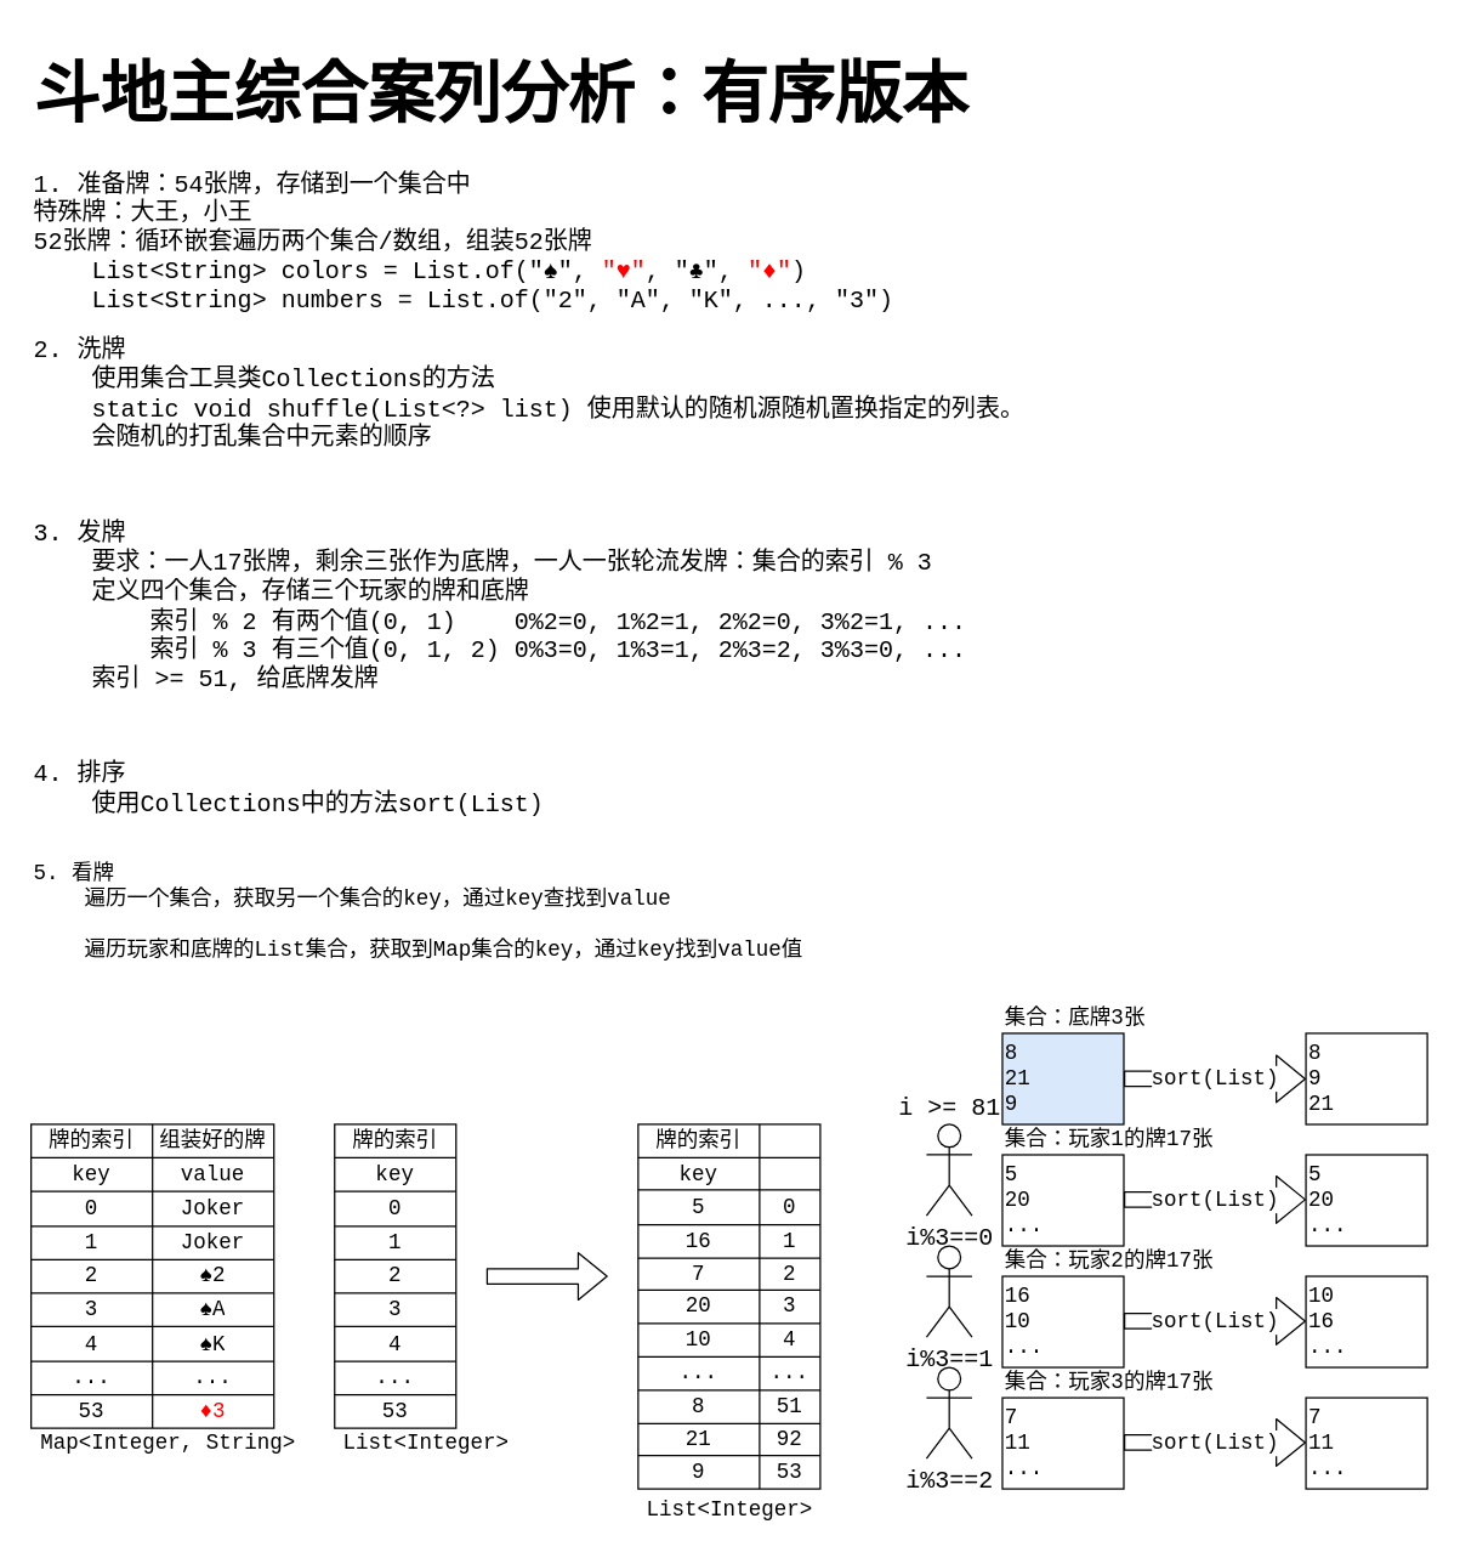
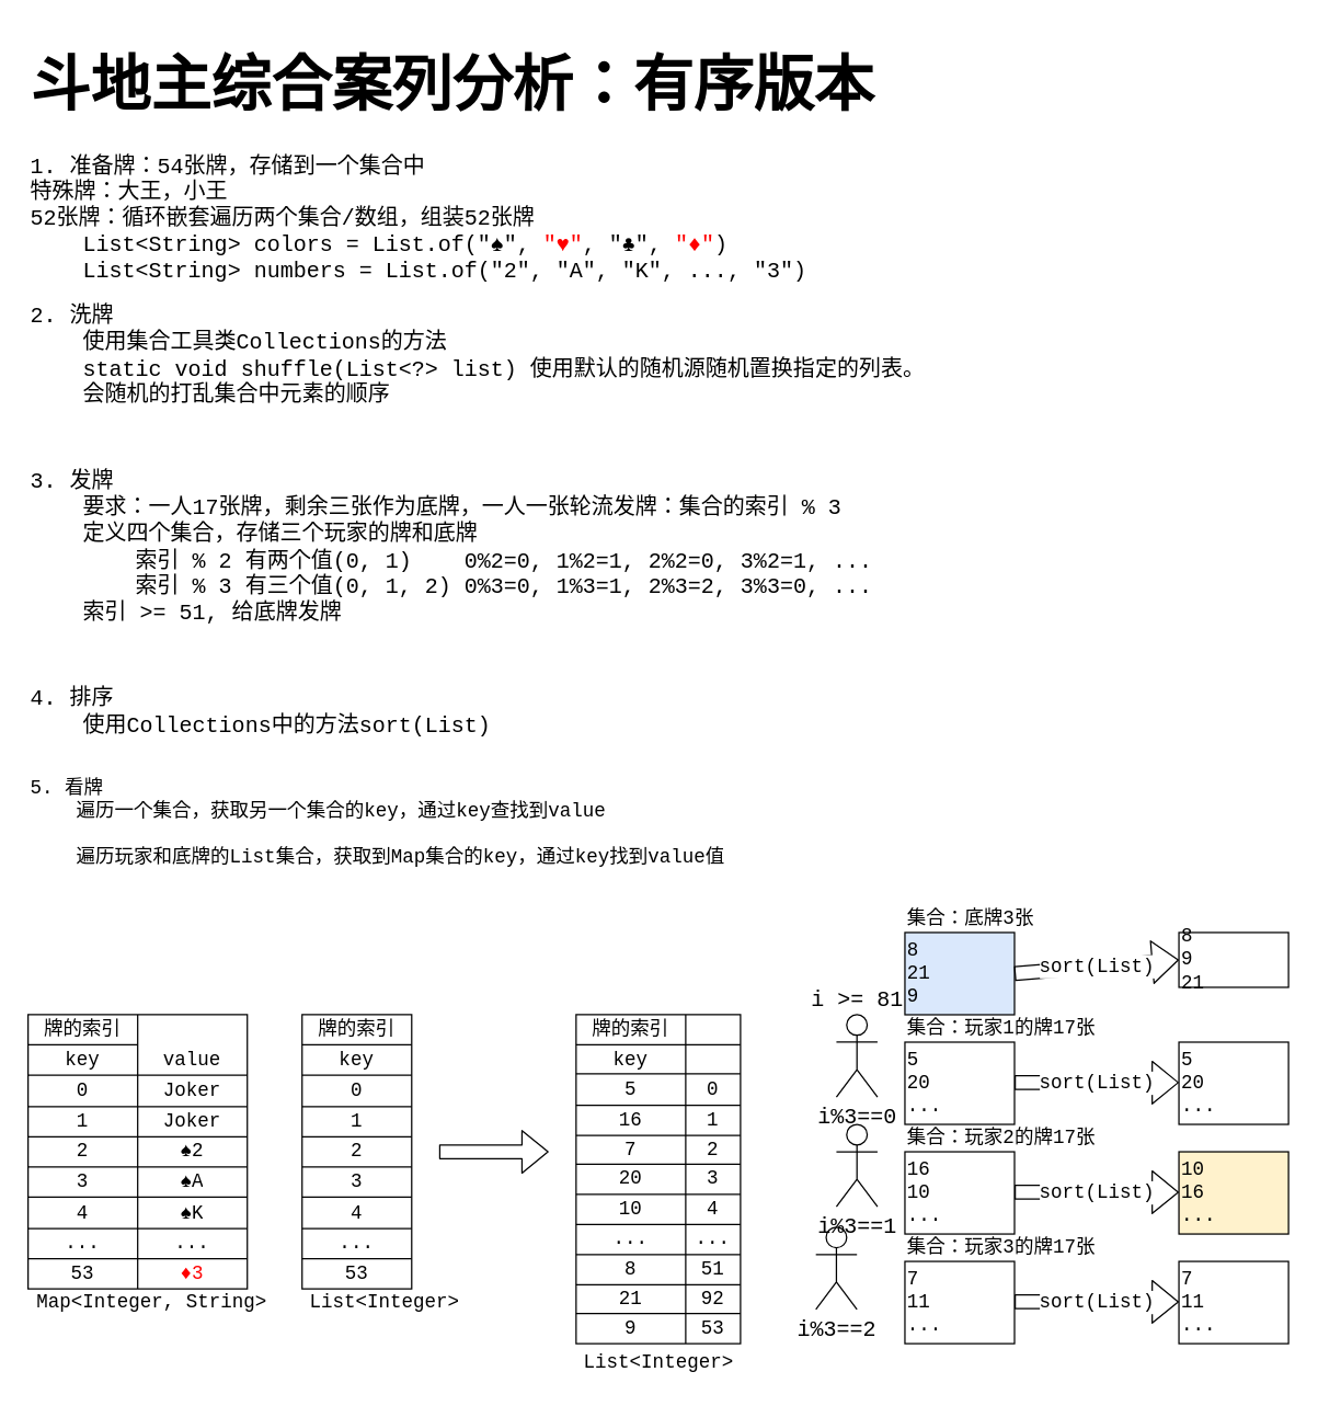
- <mxCell id="23" value="8&lt;br&gt;9&lt;br&gt;21" style="rounded=0;whiteSpace=wrap;html=1;fontFamily=Courier New;fontSize=14;align=left;" vertex="1" parent="1"><mxGeometry x="860" y="680" width="80" height="60" as="geometry" /></mxCell>
+ <mxCell id="23" value="8&lt;br&gt;9&lt;br&gt;21" style="rounded=0;whiteSpace=wrap;html=1;fontFamily=Courier New;fontSize=14;align=left;" vertex="1" parent="1"><mxGeometry x="860" y="680" width="80" height="40" as="geometry" /></mxCell>
- <mxCell id="35" value="组装好的牌" style="shape=partialRectangle;html=1;whiteSpace=wrap;connectable=0;overflow=hidden;fillColor=none;top=0;left=0;bottom=0;right=0;fontFamily=Courier New;fontSize=14;" vertex="1" parent="33"><mxGeometry x="80" width="80" height="22" as="geometry" /></mxCell>
- <mxCell id="25" value="10&lt;br&gt;16&lt;br&gt;..." style="rounded=0;whiteSpace=wrap;html=1;fontFamily=Courier New;fontSize=14;align=left;" vertex="1" parent="1"><mxGeometry x="860" y="840" width="80" height="60" as="geometry" /></mxCell>
+ <mxCell id="25" value="10&lt;br&gt;16&lt;br&gt;..." style="rounded=0;whiteSpace=wrap;html=1;fontFamily=Courier New;fontSize=14;align=left;fillColor=#fff2cc;" vertex="1" parent="1"><mxGeometry x="860" y="840" width="80" height="60" as="geometry" /></mxCell>
- <mxCell id="7" value="i%3==2" style="shape=umlActor;verticalLabelPosition=bottom;verticalAlign=top;html=1;outlineConnect=0;rounded=0;shadow=0;glass=0;sketch=0;strokeColor=#000000;fillColor=none;gradientColor=none;fontFamily=Courier New;fontSize=16;align=center;" parent="1" vertex="1"><mxGeometry x="610" y="900" width="30" height="60" as="geometry" /></mxCell>
+ <mxCell id="7" value="i%3==2" style="shape=umlActor;verticalLabelPosition=bottom;verticalAlign=top;html=1;outlineConnect=0;rounded=0;shadow=0;glass=0;sketch=0;strokeColor=#000000;fillColor=none;gradientColor=none;fontFamily=Courier New;fontSize=16;align=center;" parent="1" vertex="1"><mxGeometry x="595" y="895" width="30" height="60" as="geometry" /></mxCell>
